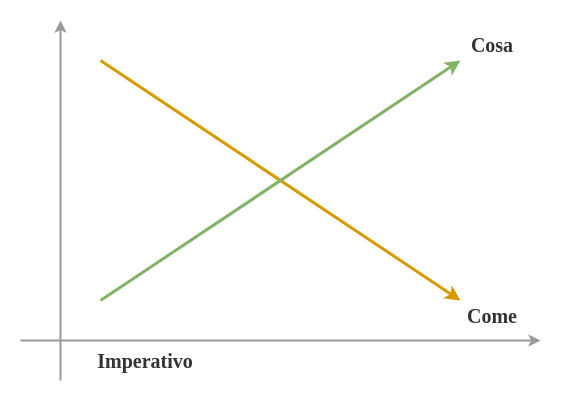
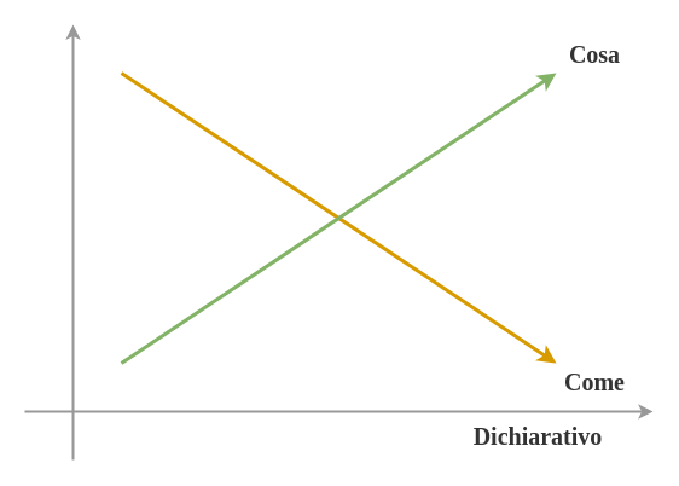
- <mxCell id="6" value="Imperativo" style="text;html=1;strokeColor=none;fillColor=none;align=center;verticalAlign=middle;whiteSpace=wrap;rounded=0;fontFamily=Nunito;FType=g;fontSize=20;fontStyle=1;fontColor=#333333;" vertex="1" parent="1"><mxGeometry x="100" y="350" width="90" height="20" as="geometry" /></mxCell>
+ <mxCell id="7" value="Dichiarativo" style="text;html=1;strokeColor=none;fillColor=none;align=center;verticalAlign=middle;whiteSpace=wrap;rounded=0;fontFamily=Nunito;FType=g;fontSize=20;fontStyle=1;fontColor=#333333;" vertex="1" parent="1"><mxGeometry x="400" y="350" width="90" height="20" as="geometry" /></mxCell>
